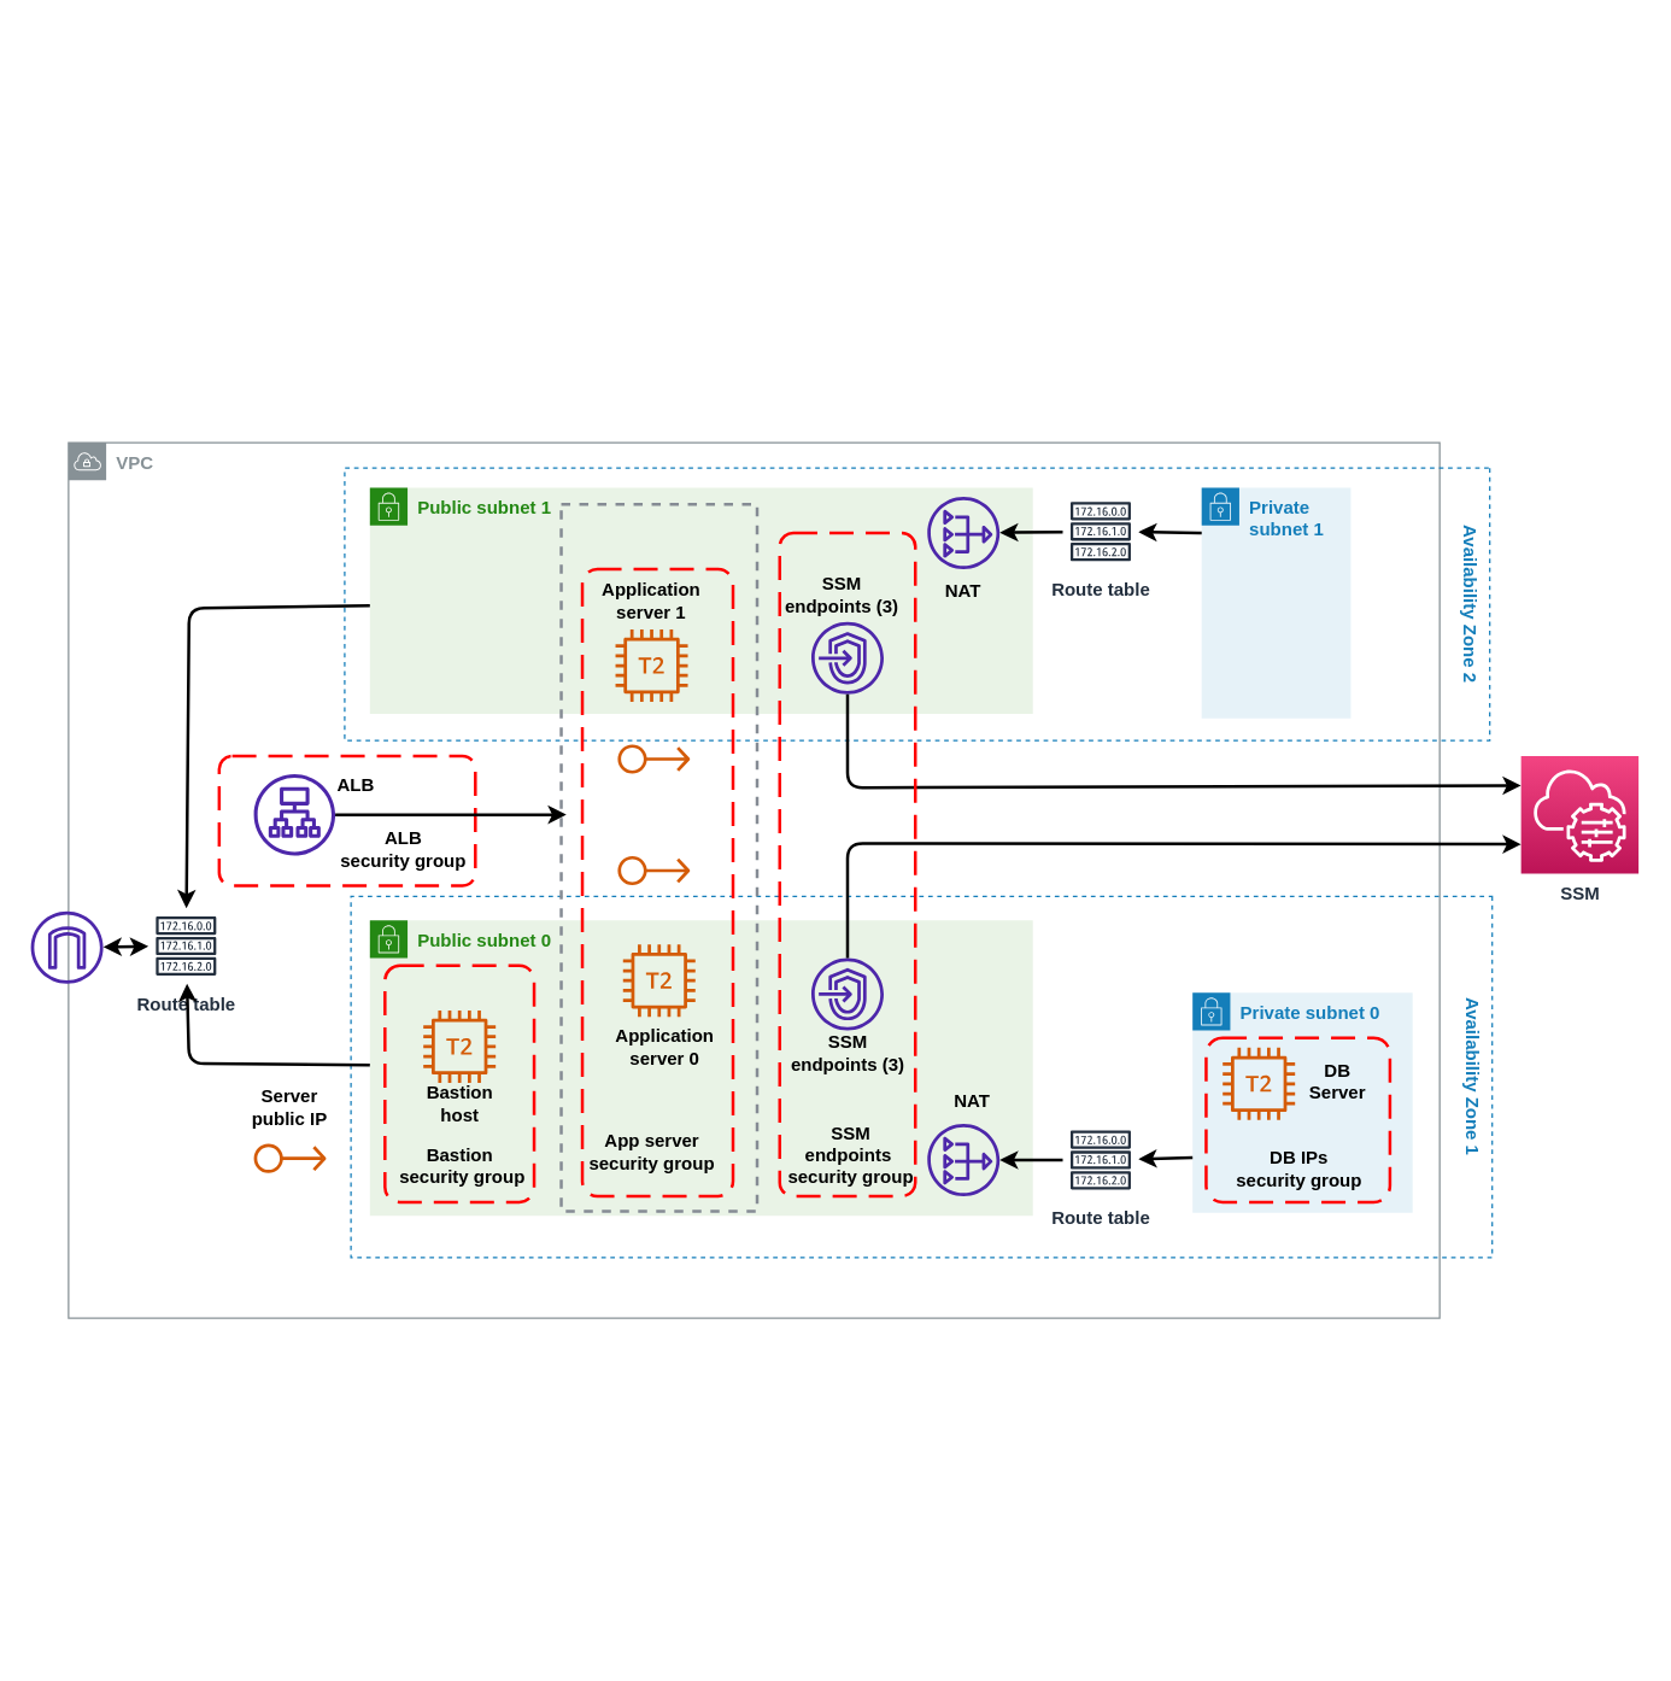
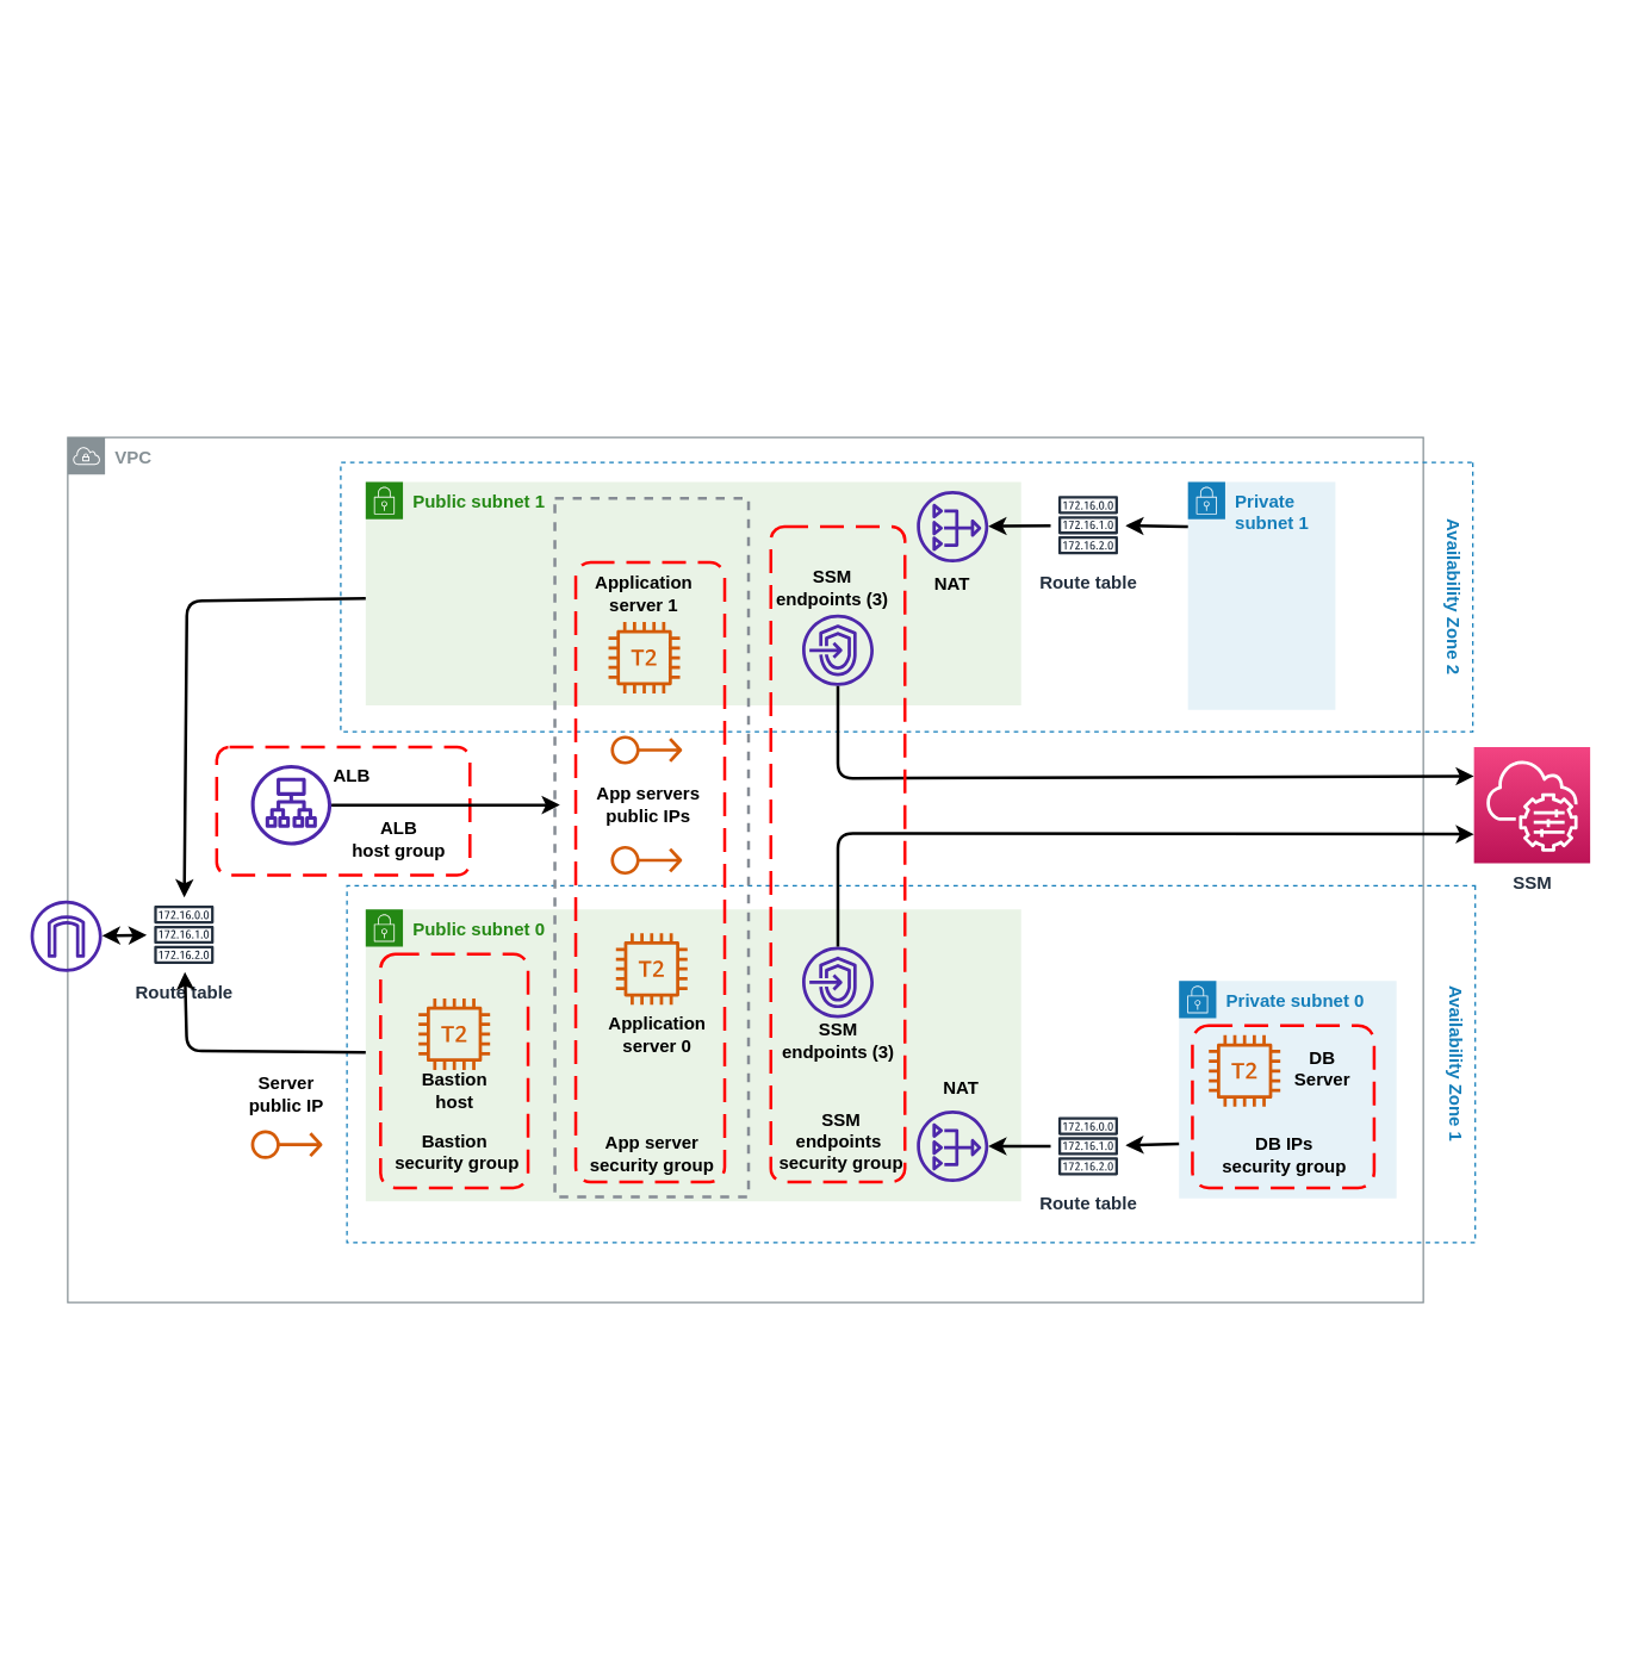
+ <mxCell id="57" value="App servers&lt;br&gt;public IPs" style="text;html=1;strokeColor=none;fillColor=none;align=center;verticalAlign=middle;whiteSpace=wrap;rounded=0;fontStyle=1" vertex="1" parent="1"><mxGeometry x="392" y="528.13" width="86" height="23.75" as="geometry" /></mxCell>
- <mxCell id="43" value="SSM" style="sketch=0;points=[[0,0,0],[0.25,0,0],[0.5,0,0],[0.75,0,0],[1,0,0],[0,1,0],[0.25,1,0],[0.5,1,0],[0.75,1,0],[1,1,0],[0,0.25,0],[0,0.5,0],[0,0.75,0],[1,0.25,0],[1,0.5,0],[1,0.75,0]];points=[[0,0,0],[0.25,0,0],[0.5,0,0],[0.75,0,0],[1,0,0],[0,1,0],[0.25,1,0],[0.5,1,0],[0.75,1,0],[1,1,0],[0,0.25,0],[0,0.5,0],[0,0.75,0],[1,0.25,0],[1,0.5,0],[1,0.75,0]];outlineConnect=0;fontColor=#232F3E;gradientColor=#F34482;gradientDirection=north;fillColor=#BC1356;strokeColor=#ffffff;dashed=0;verticalLabelPosition=bottom;verticalAlign=top;align=center;html=1;fontSize=12;fontStyle=1;aspect=fixed;shape=mxgraph.aws4.resourceIcon;resIcon=mxgraph.aws4.systems_manager;" parent="1" vertex="1"><mxGeometry x="1009" y="501" width="78" height="78" as="geometry" /></mxCell>
+ <mxCell id="43" value="SSM" style="sketch=0;points=[[0,0,0],[0.25,0,0],[0.5,0,0],[0.75,0,0],[1,0,0],[0,1,0],[0.25,1,0],[0.5,1,0],[0.75,1,0],[1,1,0],[0,0.25,0],[0,0.5,0],[0,0.75,0],[1,0.25,0],[1,0.5,0],[1,0.75,0]];points=[[0,0,0],[0.25,0,0],[0.5,0,0],[0.75,0,0],[1,0,0],[0,1,0],[0.25,1,0],[0.5,1,0],[0.75,1,0],[1,1,0],[0,0.25,0],[0,0.5,0],[0,0.75,0],[1,0.25,0],[1,0.5,0],[1,0.75,0]];outlineConnect=0;fontColor=#232F3E;gradientColor=#F34482;gradientDirection=north;fillColor=#BC1356;strokeColor=#ffffff;dashed=0;verticalLabelPosition=bottom;verticalAlign=top;align=center;html=1;fontSize=12;fontStyle=1;aspect=fixed;shape=mxgraph.aws4.resourceIcon;resIcon=mxgraph.aws4.systems_manager;" parent="1" vertex="1"><mxGeometry x="989" y="501" width="78" height="78" as="geometry" /></mxCell>
- <mxCell id="48" value="ALB&lt;br&gt;security group" style="text;html=1;strokeColor=none;fillColor=none;align=center;verticalAlign=middle;whiteSpace=wrap;rounded=0;fontStyle=1" parent="1" vertex="1"><mxGeometry x="220" y="551" width="95" height="23.75" as="geometry" /></mxCell>
+ <mxCell id="48" value="ALB&lt;br&gt;host group" style="text;html=1;strokeColor=none;fillColor=none;align=center;verticalAlign=middle;whiteSpace=wrap;rounded=0;fontStyle=1" parent="1" vertex="1"><mxGeometry x="220" y="551" width="95" height="23.75" as="geometry" /></mxCell>
- <mxCell id="45" value="App server&lt;br&gt;security group" style="text;html=1;strokeColor=none;fillColor=none;align=center;verticalAlign=middle;whiteSpace=wrap;rounded=0;fontStyle=1" parent="1" vertex="1"><mxGeometry x="389" y="752" width="87" height="23.75" as="geometry" /></mxCell>
+ <mxCell id="45" value="App server&lt;br&gt;security group" style="text;html=1;strokeColor=none;fillColor=none;align=center;verticalAlign=middle;whiteSpace=wrap;rounded=0;fontStyle=1" parent="1" vertex="1"><mxGeometry x="394" y="762" width="87" height="23.75" as="geometry" /></mxCell>
